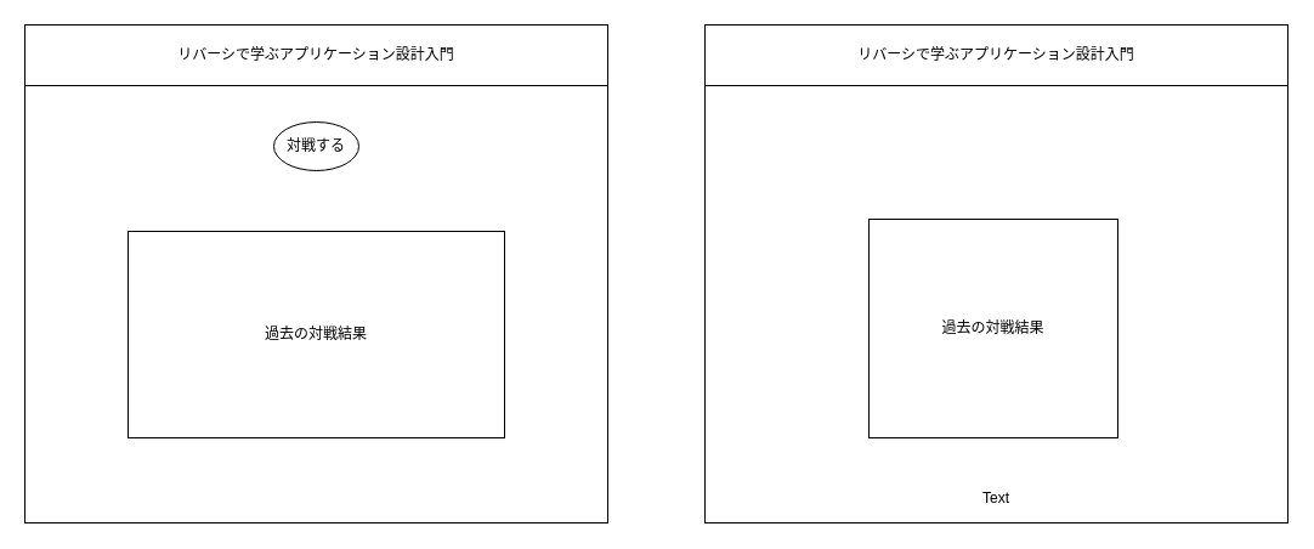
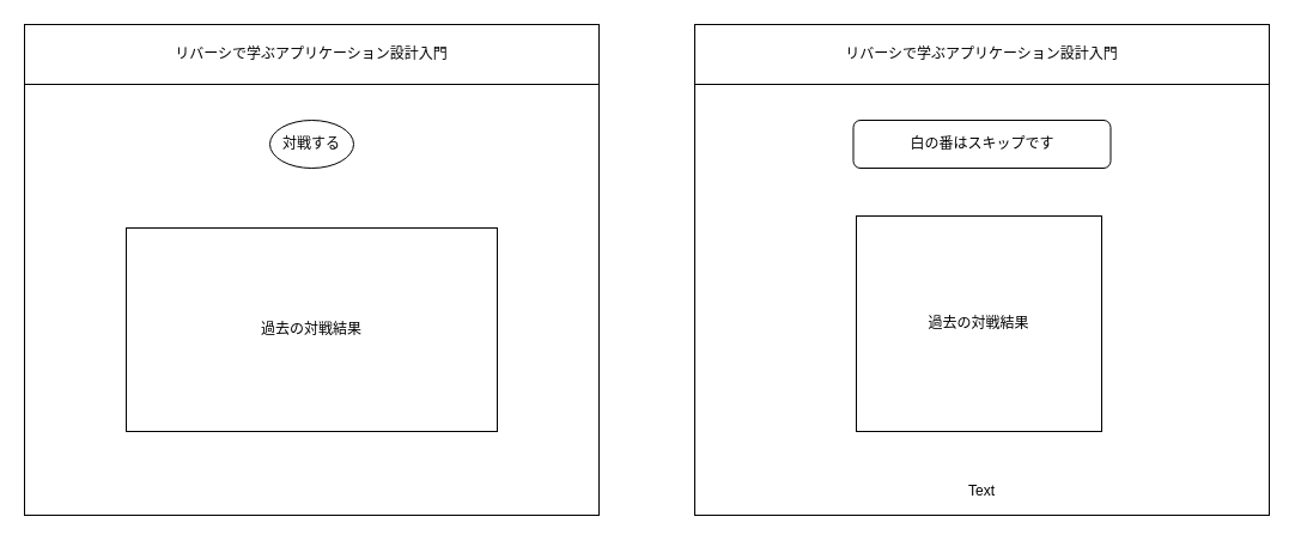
+ <mxCell id="8" value="白の番はスキップです" style="rounded=1;whiteSpace=wrap;html=1;strokeColor=#000000;fillColor=none;" vertex="1" parent="1"><mxGeometry x="712.5" y="100" width="215" height="40" as="geometry" /></mxCell>
